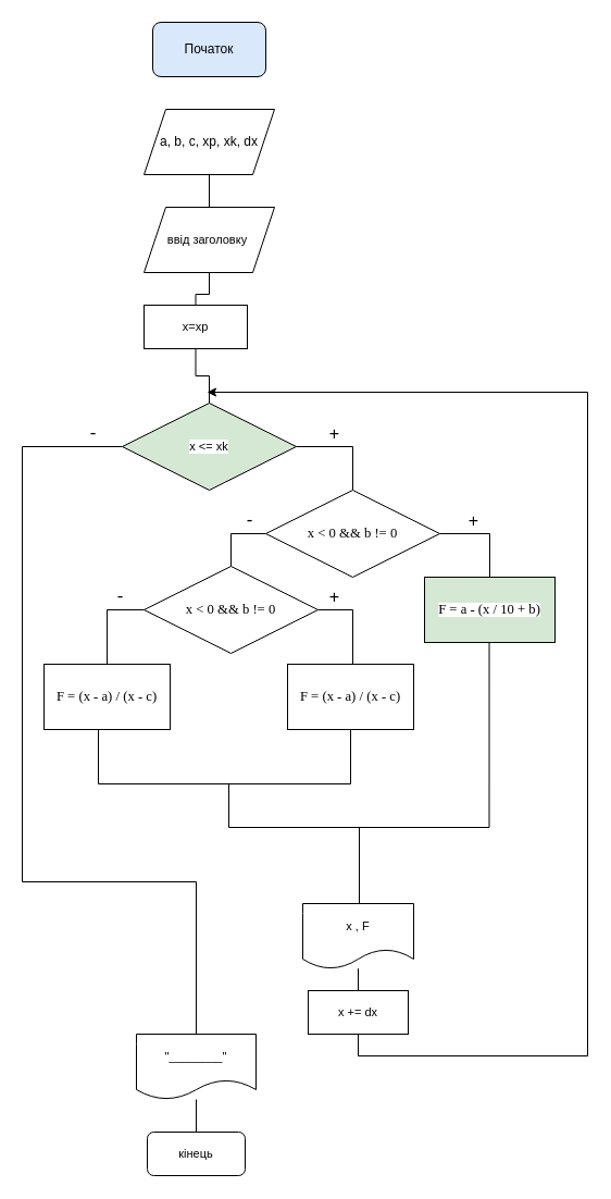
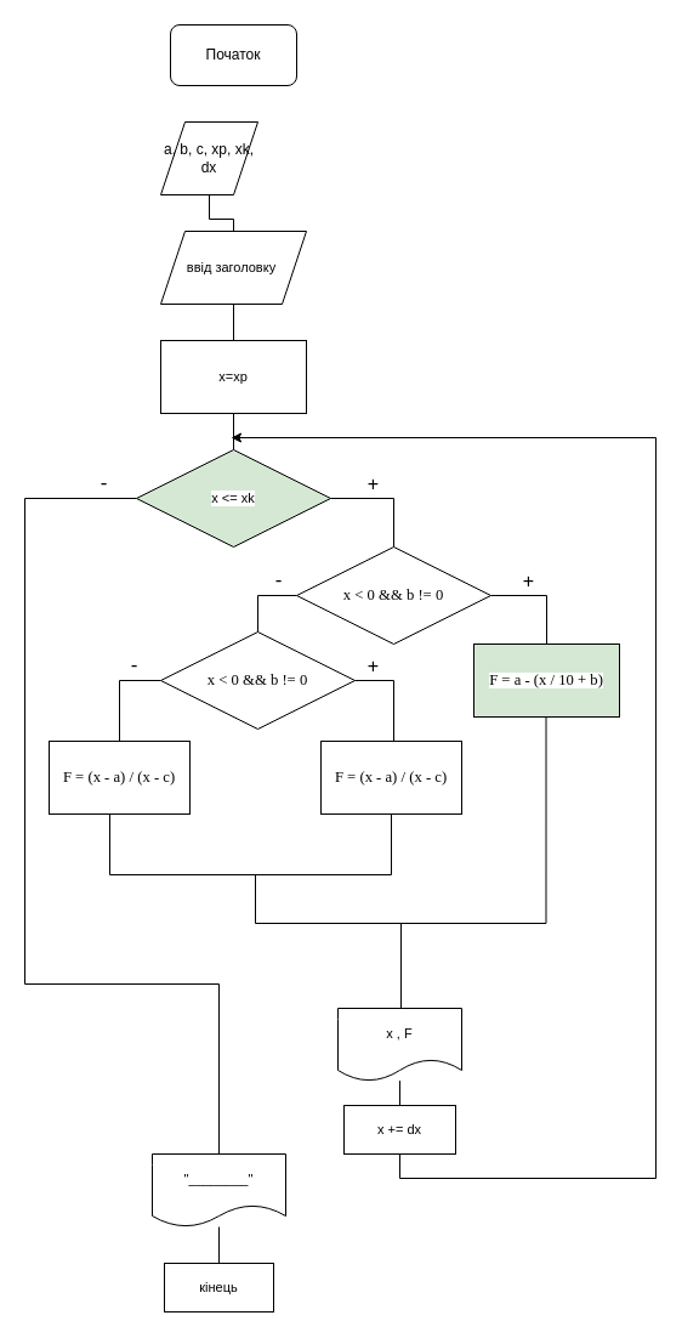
- <mxCell id="2" value="Початок" style="rounded=1;whiteSpace=wrap;html=1;fillColor=#dae8fc;" vertex="1" parent="1"><mxGeometry x="140" y="20" width="104" height="50" as="geometry" /></mxCell>
+ <mxCell id="2" value="Початок" style="rounded=1;whiteSpace=wrap;html=1;" vertex="1" parent="1"><mxGeometry x="140" y="20" width="104" height="50" as="geometry" /></mxCell>
- <mxCell id="4" value="a, b, c, xp, xk, dx" style="shape=parallelogram;perimeter=parallelogramPerimeter;whiteSpace=wrap;html=1;fixedSize=1;" vertex="1" parent="1"><mxGeometry x="132" y="100" width="120" height="60" as="geometry" /></mxCell>
+ <mxCell id="4" value="a, b, c, xp, xk, dx" style="shape=parallelogram;perimeter=parallelogramPerimeter;whiteSpace=wrap;html=1;fixedSize=1;" vertex="1" parent="1"><mxGeometry x="132" y="100" width="80" height="60" as="geometry" /></mxCell>
- <mxCell id="8" value="x=xp" style="whiteSpace=wrap;html=1;fontSize=11;labelBackgroundColor=default;" vertex="1" parent="1"><mxGeometry x="132" y="280" width="95" height="40" as="geometry" /></mxCell>
+ <mxCell id="8" value="x=xp" style="whiteSpace=wrap;html=1;fontSize=11;labelBackgroundColor=default;" vertex="1" parent="1"><mxGeometry x="132" y="280" width="120" height="60" as="geometry" /></mxCell>
- <mxCell id="36" value="кінець" style="rounded=1;whiteSpace=wrap;html=1;fontFamily=Helvetica;fontSize=11;fontColor=default;labelBackgroundColor=default;" vertex="1" parent="1"><mxGeometry x="135" y="1040" width="90" height="40" as="geometry" /></mxCell>
+ <mxCell id="36" value="кінець" style="whiteSpace=wrap;html=1;fontFamily=Helvetica;fontSize=11;fontColor=default;labelBackgroundColor=default;rounded=0;" vertex="1" parent="1"><mxGeometry x="135" y="1040" width="90" height="40" as="geometry" /></mxCell>
